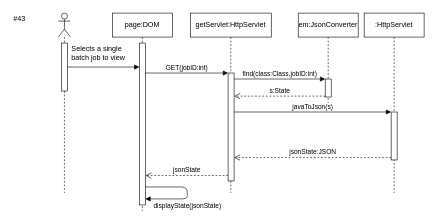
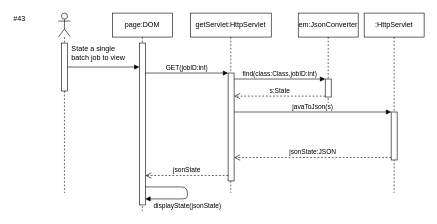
- <mxCell id="8" value="Selects a single&amp;nbsp;&lt;br&gt;batch job to view&lt;br&gt;" style="text;html=1;resizable=0;points=[];autosize=1;align=left;verticalAlign=top;spacingTop=-4;" vertex="1" parent="1"><mxGeometry x="117" y="71" width="110" height="30" as="geometry" /></mxCell>
+ <mxCell id="8" value="State a single&amp;nbsp;&lt;br&gt;batch job to view&lt;br&gt;" style="text;html=1;resizable=0;points=[];autosize=1;align=left;verticalAlign=top;spacingTop=-4;" vertex="1" parent="1"><mxGeometry x="117" y="71" width="110" height="30" as="geometry" /></mxCell>
